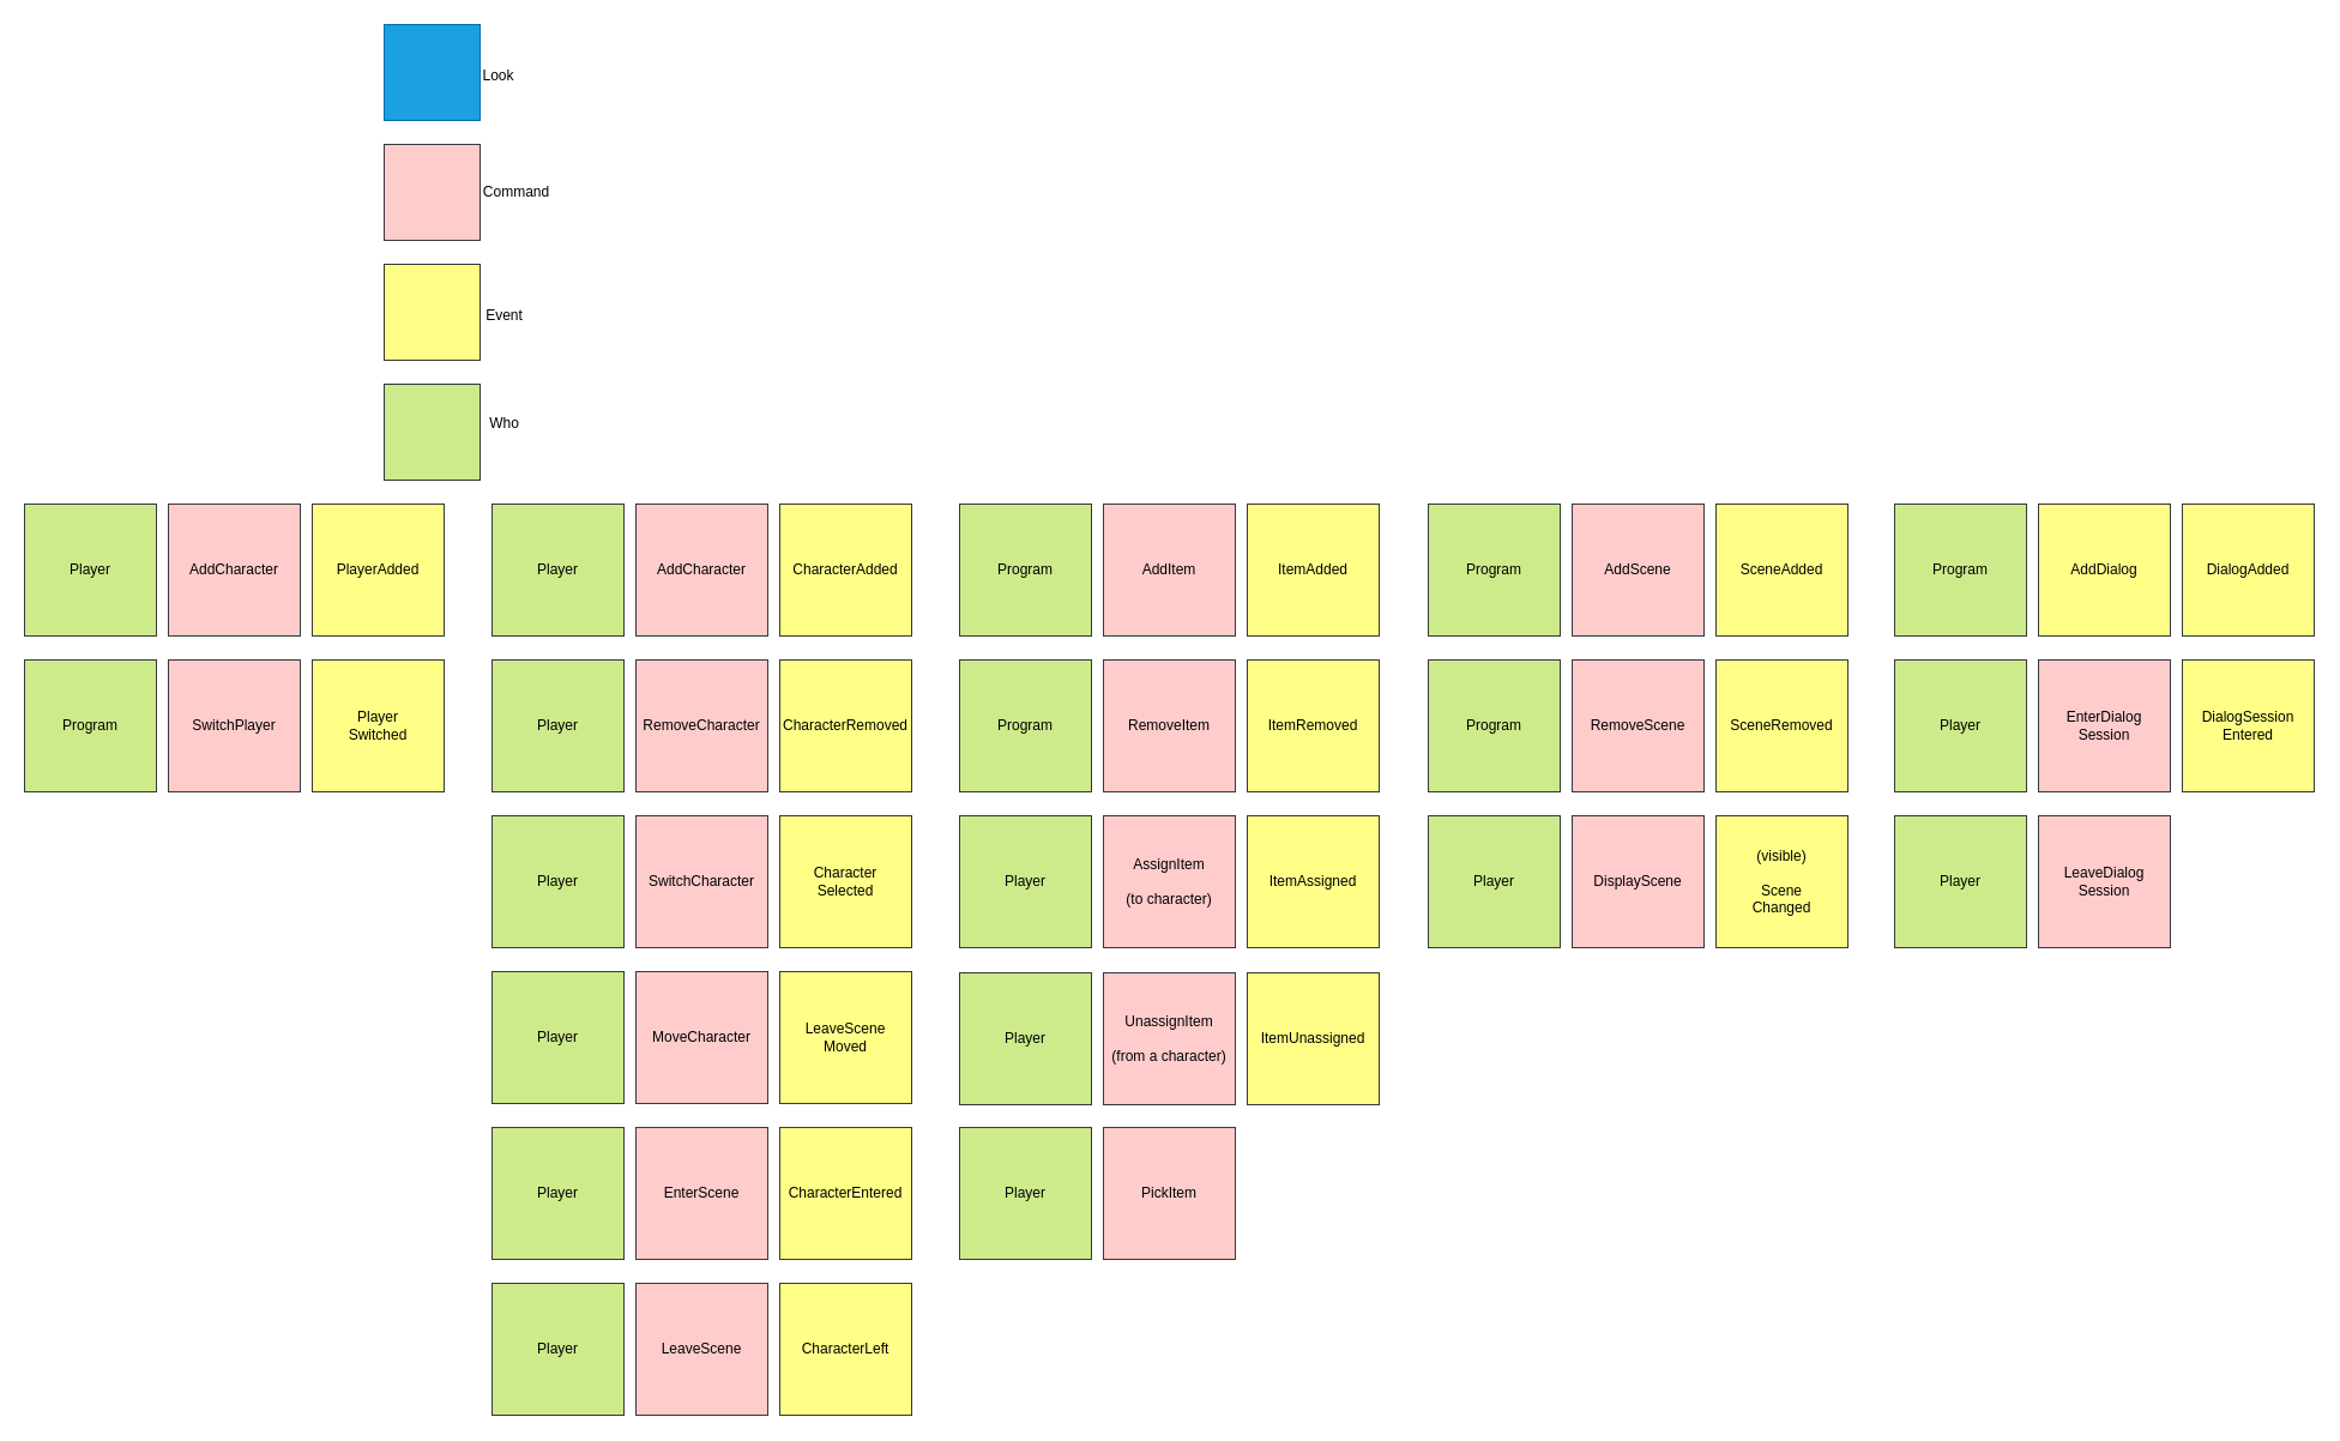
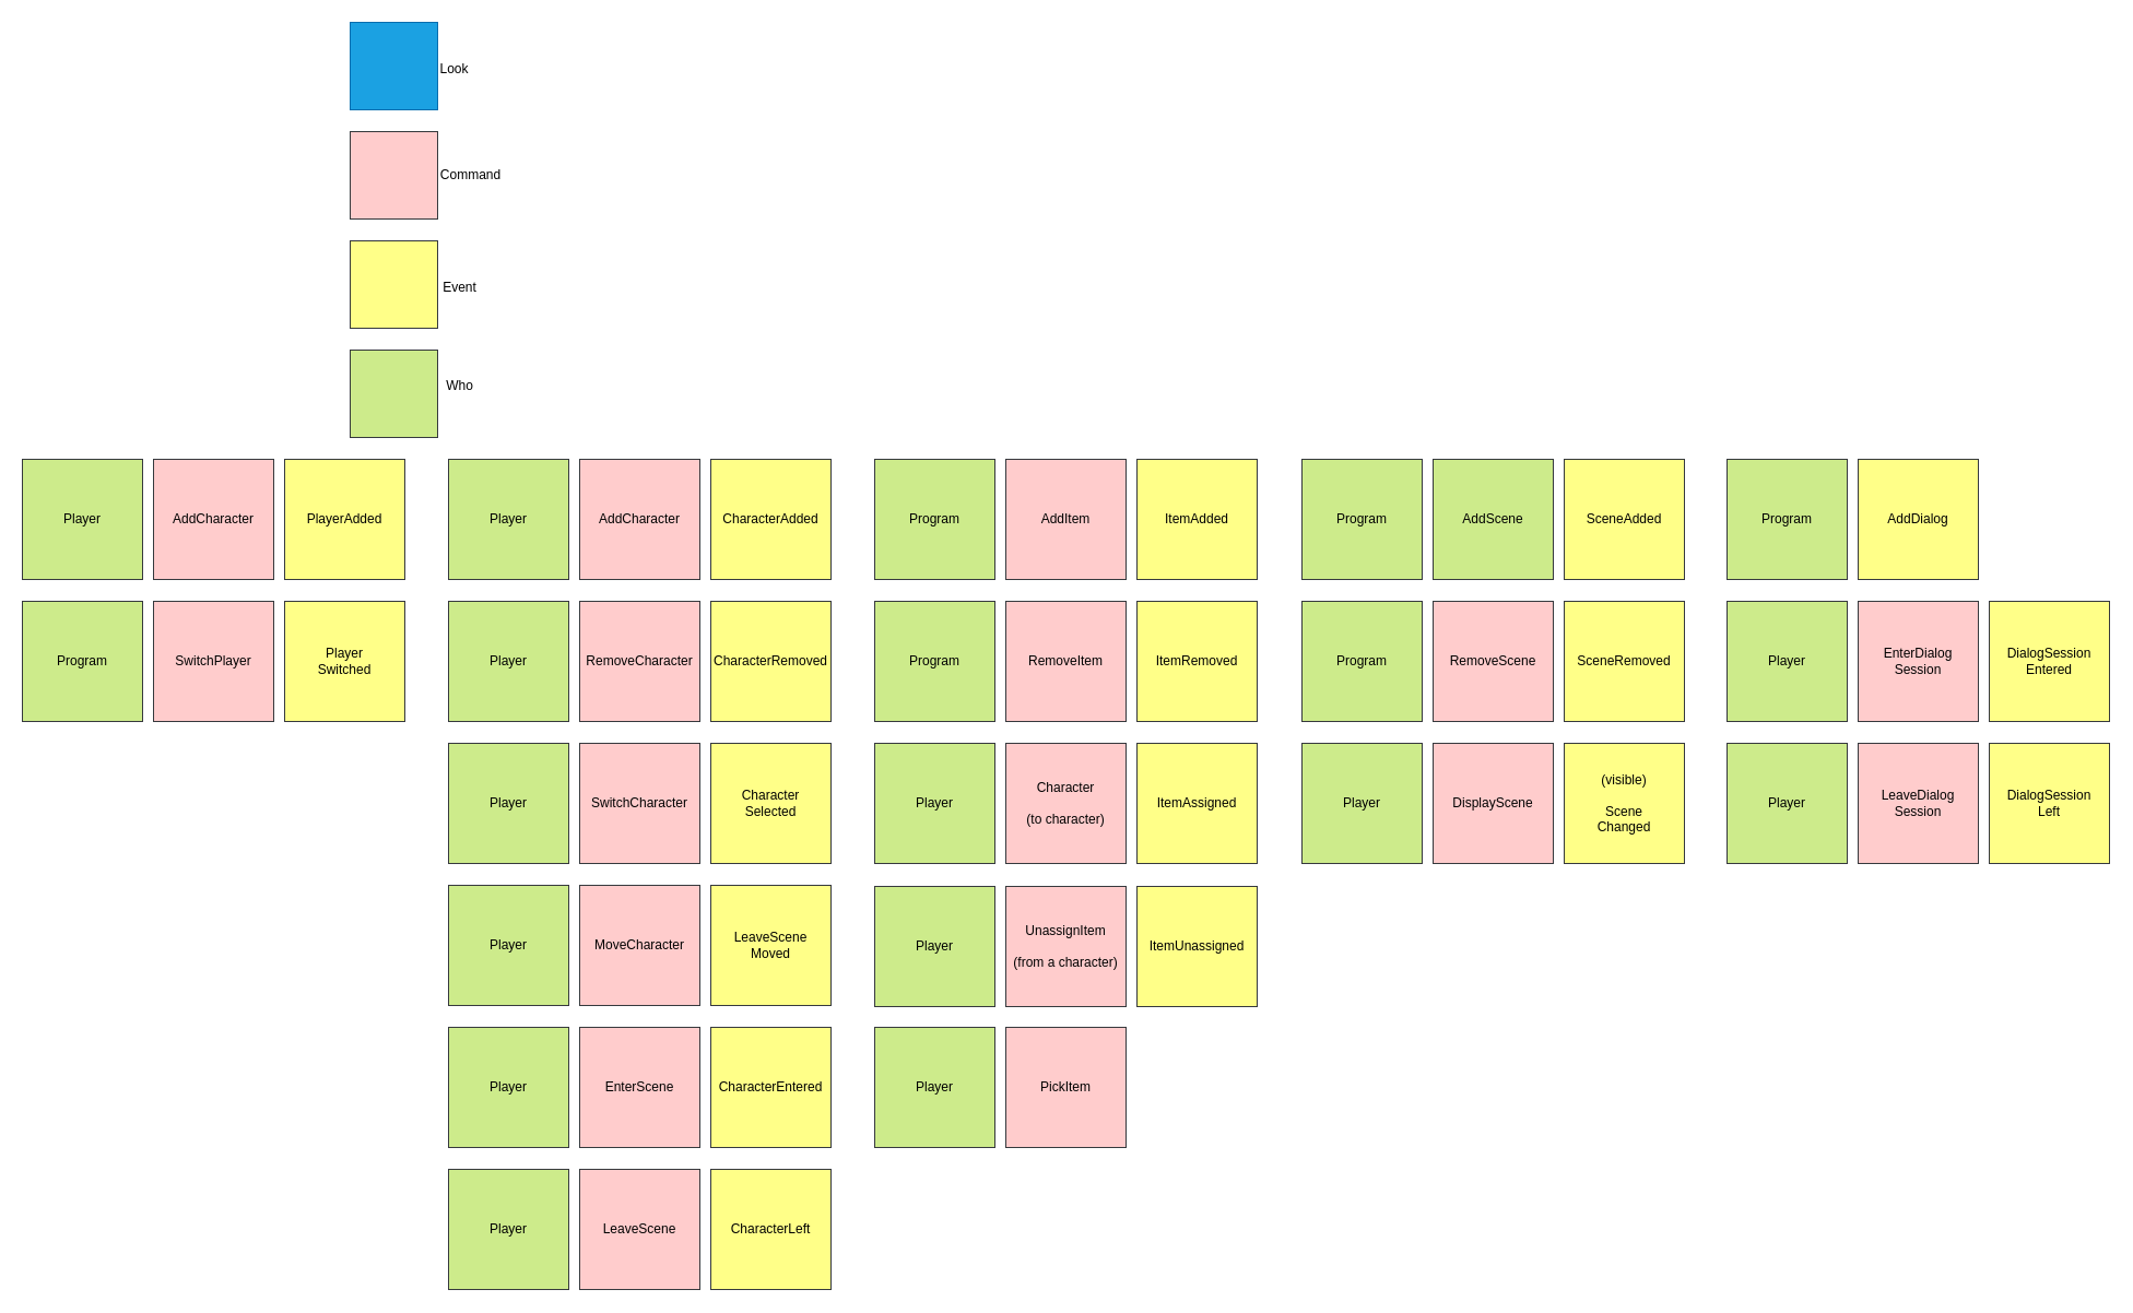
- <mxCell id="44" value="AddScene" style="whiteSpace=wrap;html=1;aspect=fixed;fillColor=#ffcccc;strokeColor=#36393d;fontColor=#000000;" parent="42" vertex="1"><mxGeometry x="120" width="110" height="110" as="geometry" /></mxCell>
+ <mxCell id="44" value="AddScene" style="whiteSpace=wrap;html=1;aspect=fixed;fillColor=#cdeb8b;strokeColor=#36393d;fontColor=#000000;" parent="42" vertex="1"><mxGeometry x="120" width="110" height="110" as="geometry" /></mxCell>
- <mxCell id="59" value="DialogAdded" style="whiteSpace=wrap;html=1;aspect=fixed;fillColor=#ffff88;strokeColor=#36393d;fontColor=#000000;" parent="58" vertex="1"><mxGeometry x="240" width="110" height="110" as="geometry" /></mxCell>
- <mxCell id="52" value="AssignItem&lt;div&gt;&lt;br&gt;&lt;/div&gt;&lt;div&gt;(to character)&lt;/div&gt;" style="whiteSpace=wrap;html=1;aspect=fixed;fillColor=#ffcccc;strokeColor=#36393d;fontColor=#000000;" parent="50" vertex="1"><mxGeometry x="120" width="110" height="110" as="geometry" /></mxCell>
+ <mxCell id="52" value="Character&lt;div&gt;&lt;br&gt;&lt;/div&gt;&lt;div&gt;(to character)&lt;/div&gt;" style="whiteSpace=wrap;html=1;aspect=fixed;fillColor=#ffcccc;strokeColor=#36393d;fontColor=#000000;" parent="50" vertex="1"><mxGeometry x="120" width="110" height="110" as="geometry" /></mxCell>
+ <mxCell id="82" value="DialogSession&lt;div&gt;Left&lt;/div&gt;" style="whiteSpace=wrap;html=1;aspect=fixed;fillColor=#ffff88;strokeColor=#36393d;fontColor=#000000;" parent="81" vertex="1"><mxGeometry x="240" width="110" height="110" as="geometry" /></mxCell>
